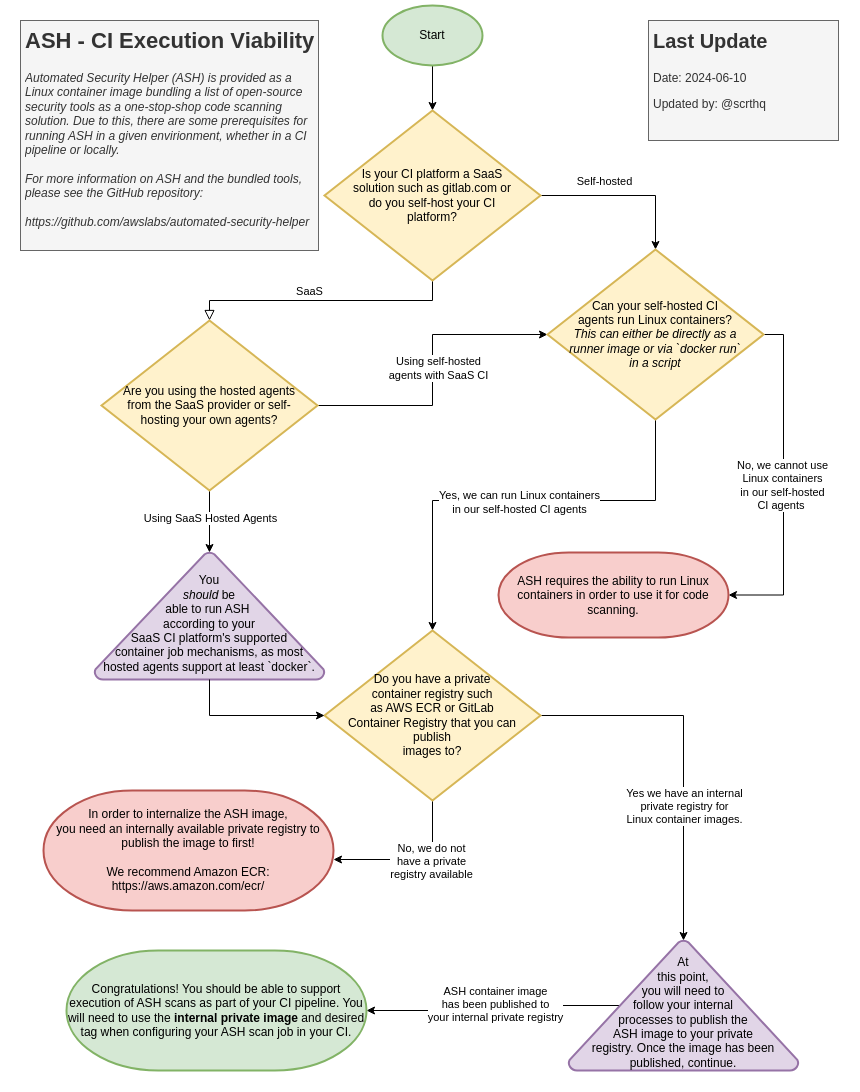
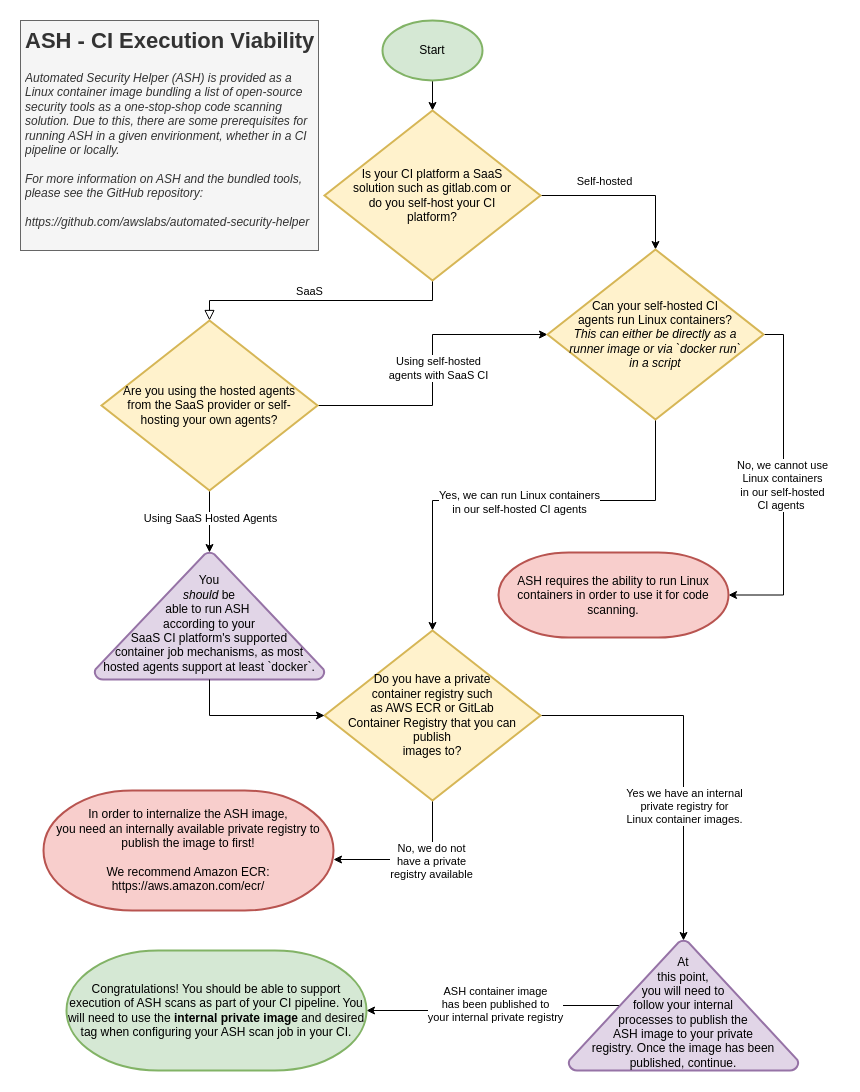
- <mxCell id="17" value="Start" style="strokeWidth=2;html=1;shape=mxgraph.flowchart.start_1;whiteSpace=wrap;fillColor=#d5e8d4;strokeColor=#82b366;" parent="1" vertex="1"><mxGeometry x="382" y="5" width="100" height="60" as="geometry" /></mxCell>
+ <mxCell id="17" value="Start" style="strokeWidth=2;html=1;shape=mxgraph.flowchart.start_1;whiteSpace=wrap;fillColor=#d5e8d4;strokeColor=#82b366;" parent="1" vertex="1"><mxGeometry x="382" y="20" width="100" height="60" as="geometry" /></mxCell>
- <mxCell id="32" value="&lt;h1&gt;&lt;font style=&quot;font-size: 20px;&quot;&gt;Last Update&lt;/font&gt;&lt;/h1&gt;&lt;p&gt;Date: 2024-06-10&lt;/p&gt;&lt;p&gt;Updated by: @scrthq&lt;/p&gt;" style="text;html=1;strokeColor=#666666;fillColor=#f5f5f5;spacing=5;spacingTop=-20;whiteSpace=wrap;overflow=hidden;rounded=0;fontColor=#333333;fontStyle=0" parent="1" vertex="1"><mxGeometry x="648" y="20" width="190" height="120" as="geometry" /></mxCell>
